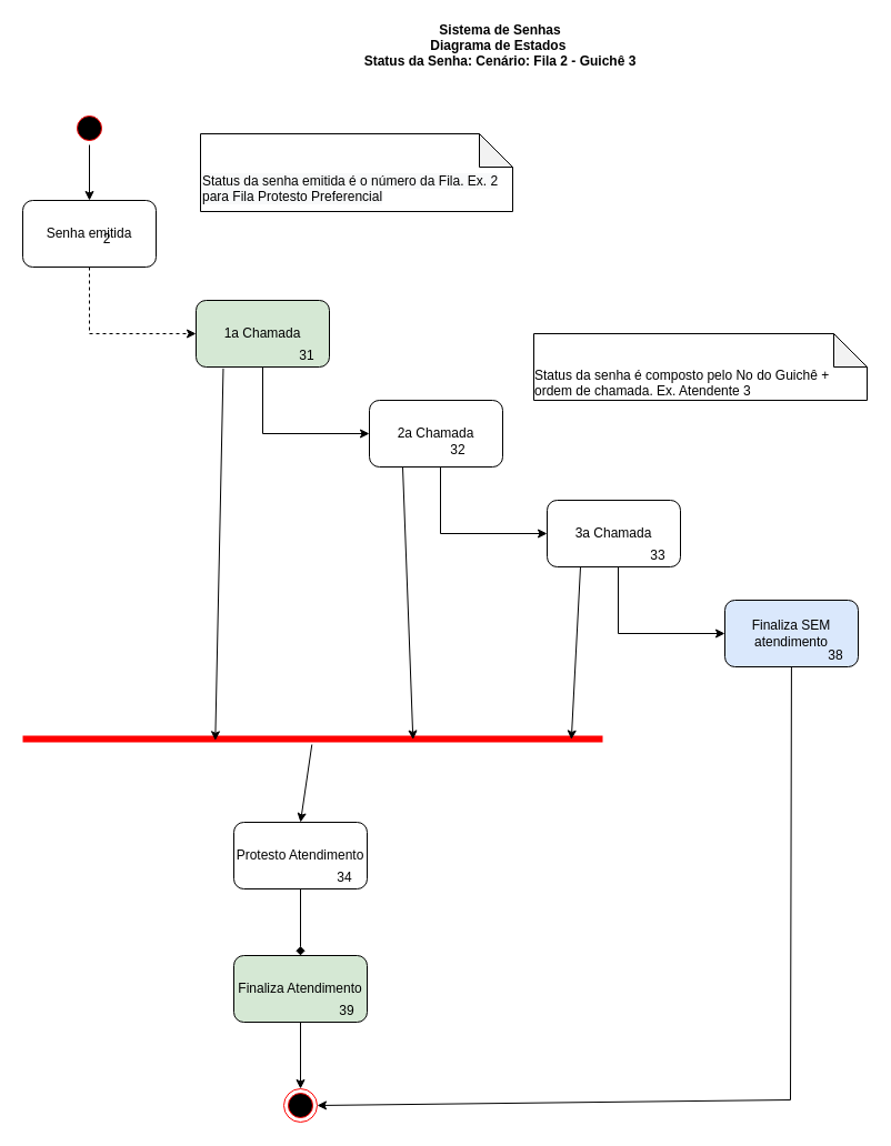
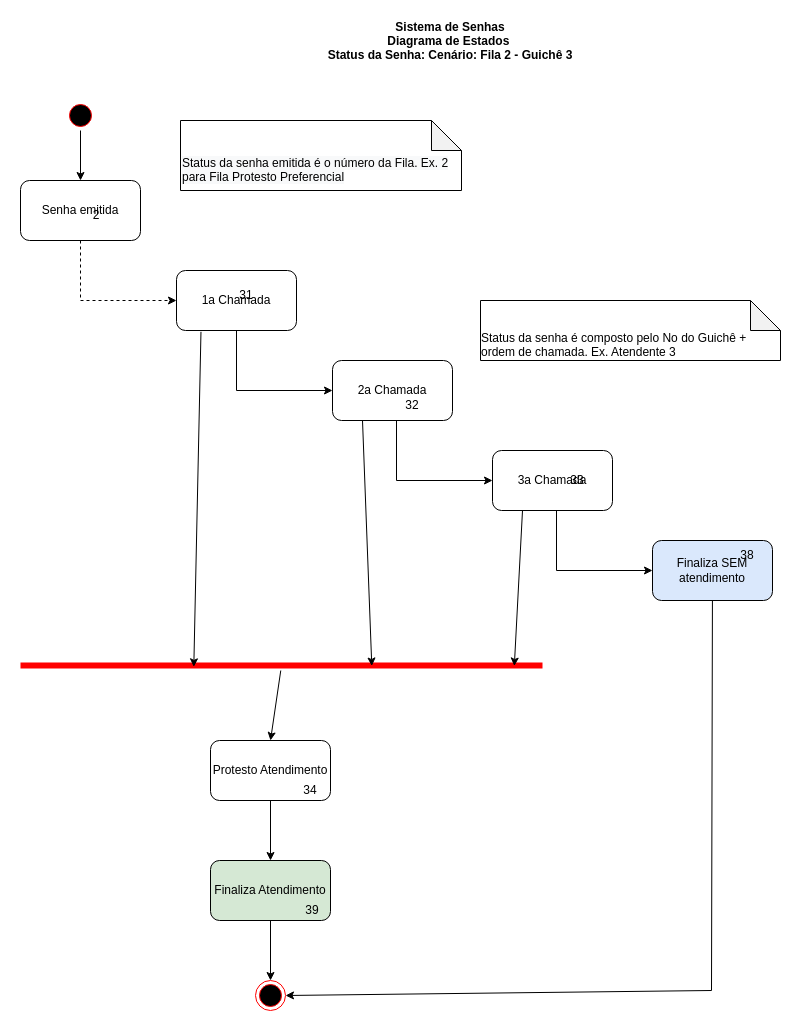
- <mxCell id="9" value="1a Chamada" style="rounded=1;whiteSpace=wrap;html=1;fillColor=#d5e8d4;" vertex="1" parent="1"><mxGeometry x="176" y="270" width="120" height="60" as="geometry" /></mxCell>
+ <mxCell id="9" value="1a Chamada" style="rounded=1;whiteSpace=wrap;html=1;" vertex="1" parent="1"><mxGeometry x="176" y="270" width="120" height="60" as="geometry" /></mxCell>
- <mxCell id="10" value="31" style="text;html=1;strokeColor=none;fillColor=none;align=center;verticalAlign=middle;whiteSpace=wrap;rounded=0;" vertex="1" parent="1"><mxGeometry x="256" y="310" width="40" height="20" as="geometry" /></mxCell>
+ <mxCell id="10" value="31" style="text;html=1;strokeColor=none;fillColor=none;align=center;verticalAlign=middle;whiteSpace=wrap;rounded=0;" vertex="1" parent="1"><mxGeometry x="226" y="285" width="40" height="20" as="geometry" /></mxCell>
- <mxCell id="18" value="33" style="text;html=1;strokeColor=none;fillColor=none;align=center;verticalAlign=middle;whiteSpace=wrap;rounded=0;" vertex="1" parent="1"><mxGeometry x="572" y="490" width="40" height="20" as="geometry" /></mxCell>
+ <mxCell id="18" value="33" style="text;html=1;strokeColor=none;fillColor=none;align=center;verticalAlign=middle;whiteSpace=wrap;rounded=0;" vertex="1" parent="1"><mxGeometry x="557" y="470" width="40" height="20" as="geometry" /></mxCell>
- <mxCell id="22" value="38" style="text;html=1;strokeColor=none;fillColor=none;align=center;verticalAlign=middle;whiteSpace=wrap;rounded=0;" vertex="1" parent="1"><mxGeometry x="732" y="580" width="40" height="20" as="geometry" /></mxCell>
+ <mxCell id="22" value="38" style="text;html=1;strokeColor=none;fillColor=none;align=center;verticalAlign=middle;whiteSpace=wrap;rounded=0;" vertex="1" parent="1"><mxGeometry x="727" y="545" width="40" height="20" as="geometry" /></mxCell>
- <mxCell id="25" value="" style="edgeStyle=none;rounded=0;orthogonalLoop=1;jettySize=auto;html=1;entryX=0.5;entryY=0;entryDx=0;entryDy=0;endArrow=diamond;" edge="1" parent="1" source="26" target="31"><mxGeometry relative="1" as="geometry"><mxPoint x="270" y="850" as="targetPoint" /></mxGeometry></mxCell>
+ <mxCell id="25" value="" style="edgeStyle=none;rounded=0;orthogonalLoop=1;jettySize=auto;html=1;entryX=0.5;entryY=0;entryDx=0;entryDy=0;" edge="1" parent="1" source="26" target="31"><mxGeometry relative="1" as="geometry"><mxPoint x="270" y="850" as="targetPoint" /></mxGeometry></mxCell>
